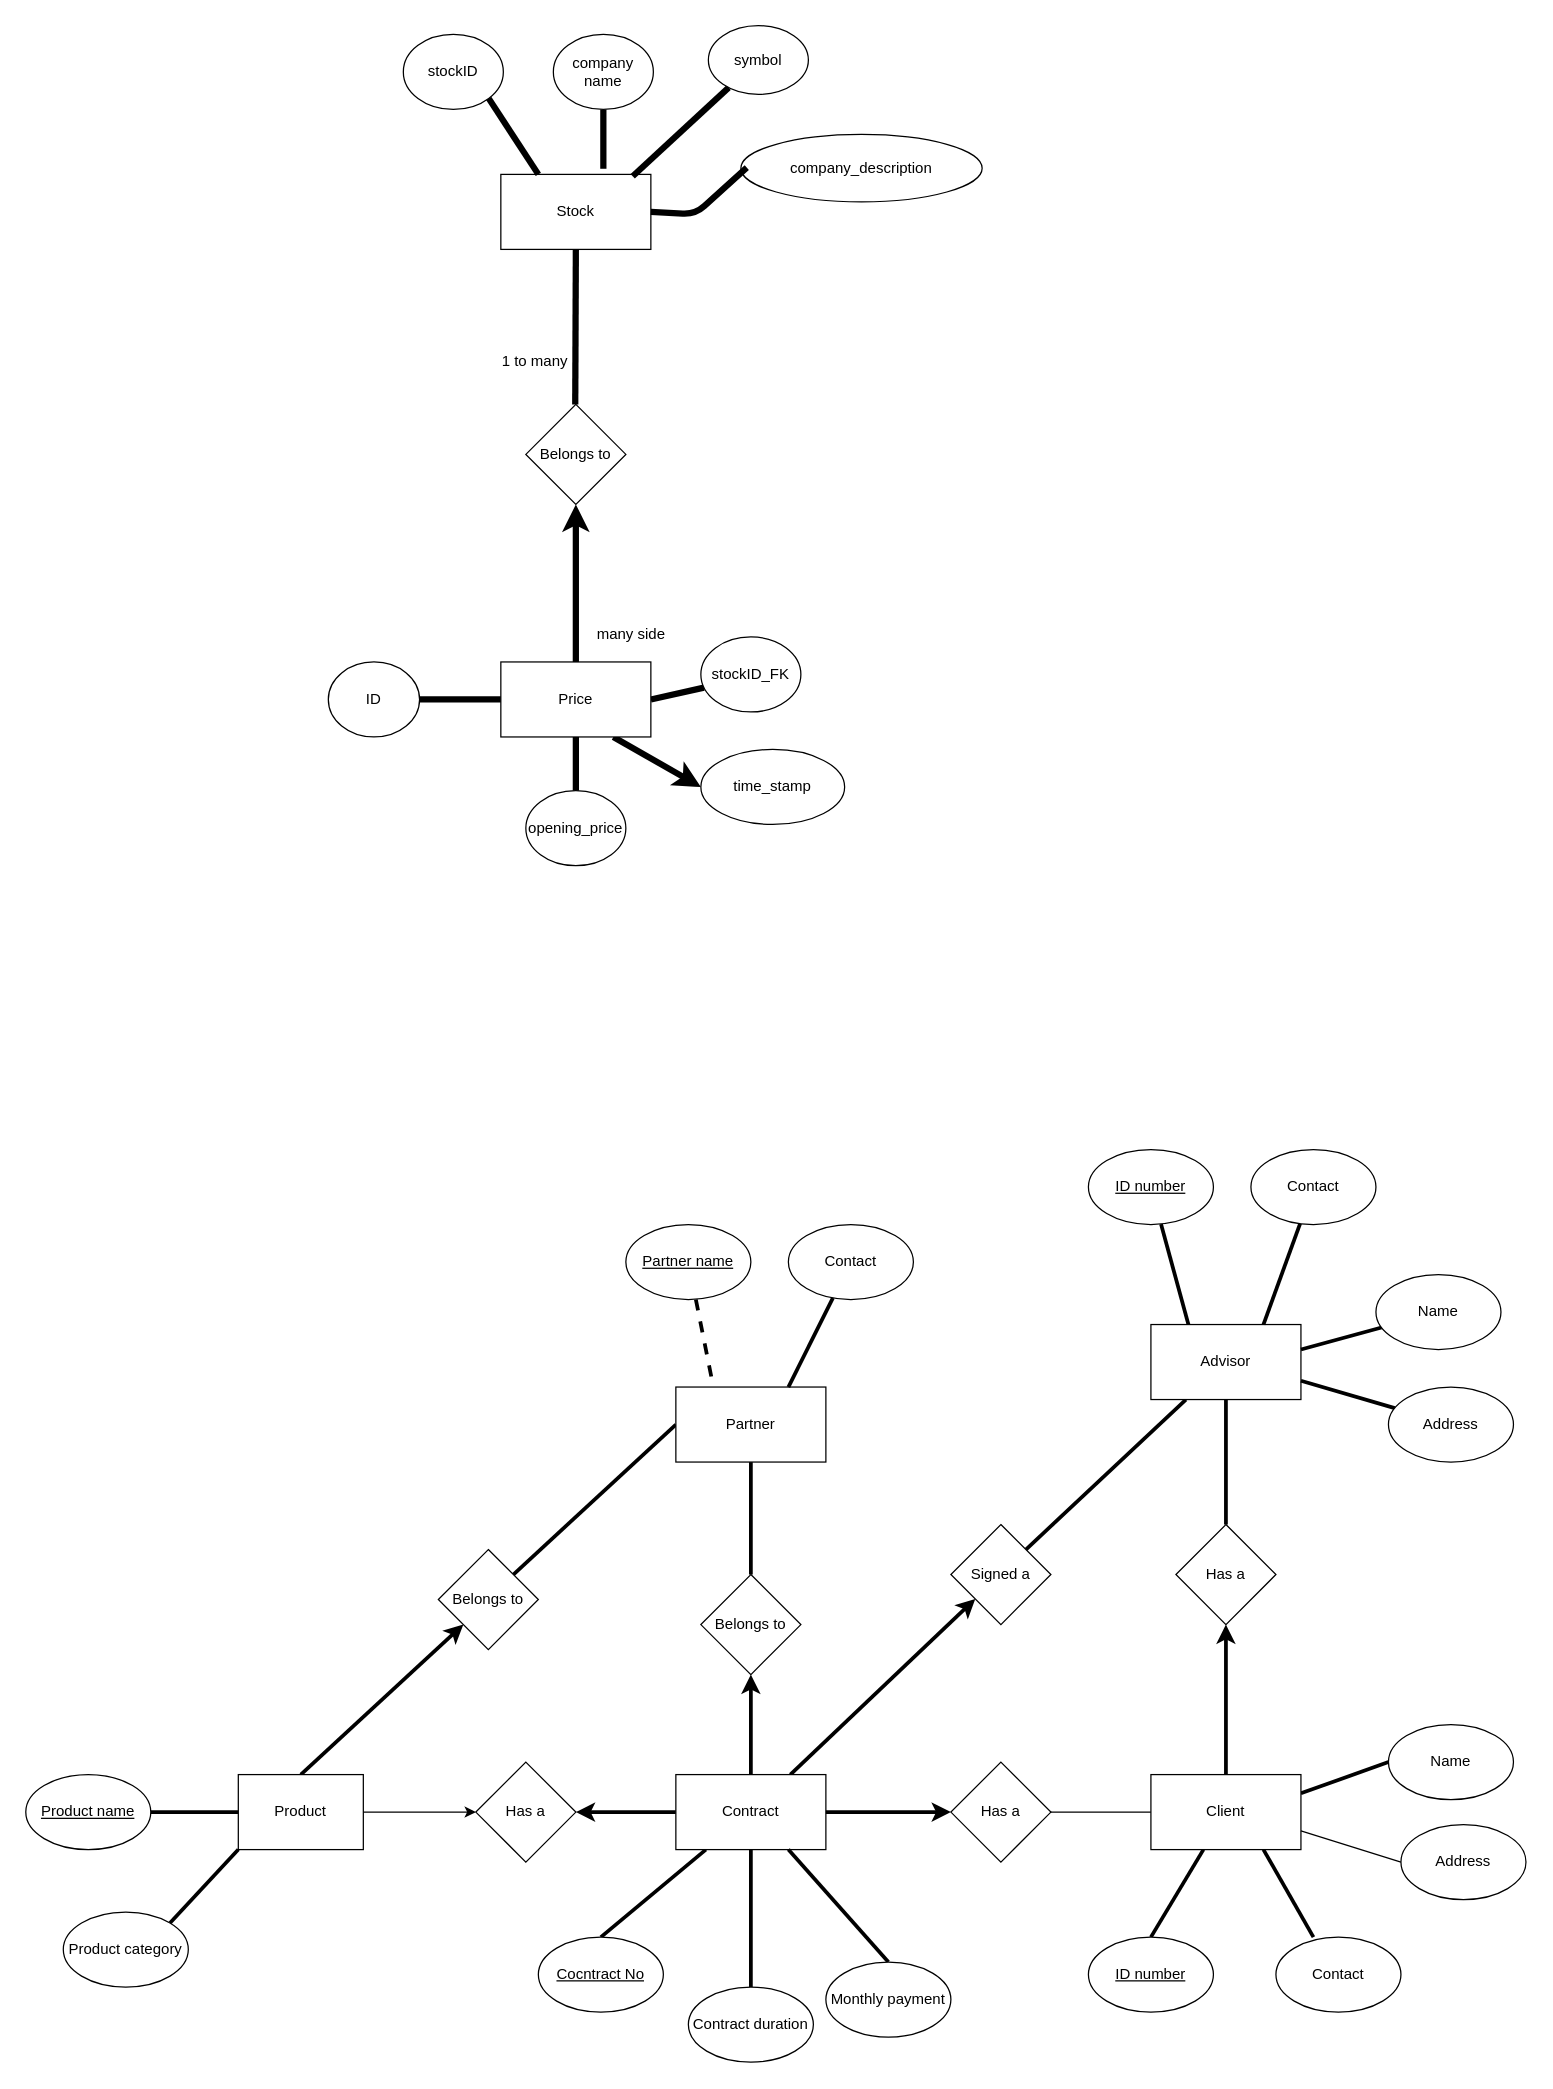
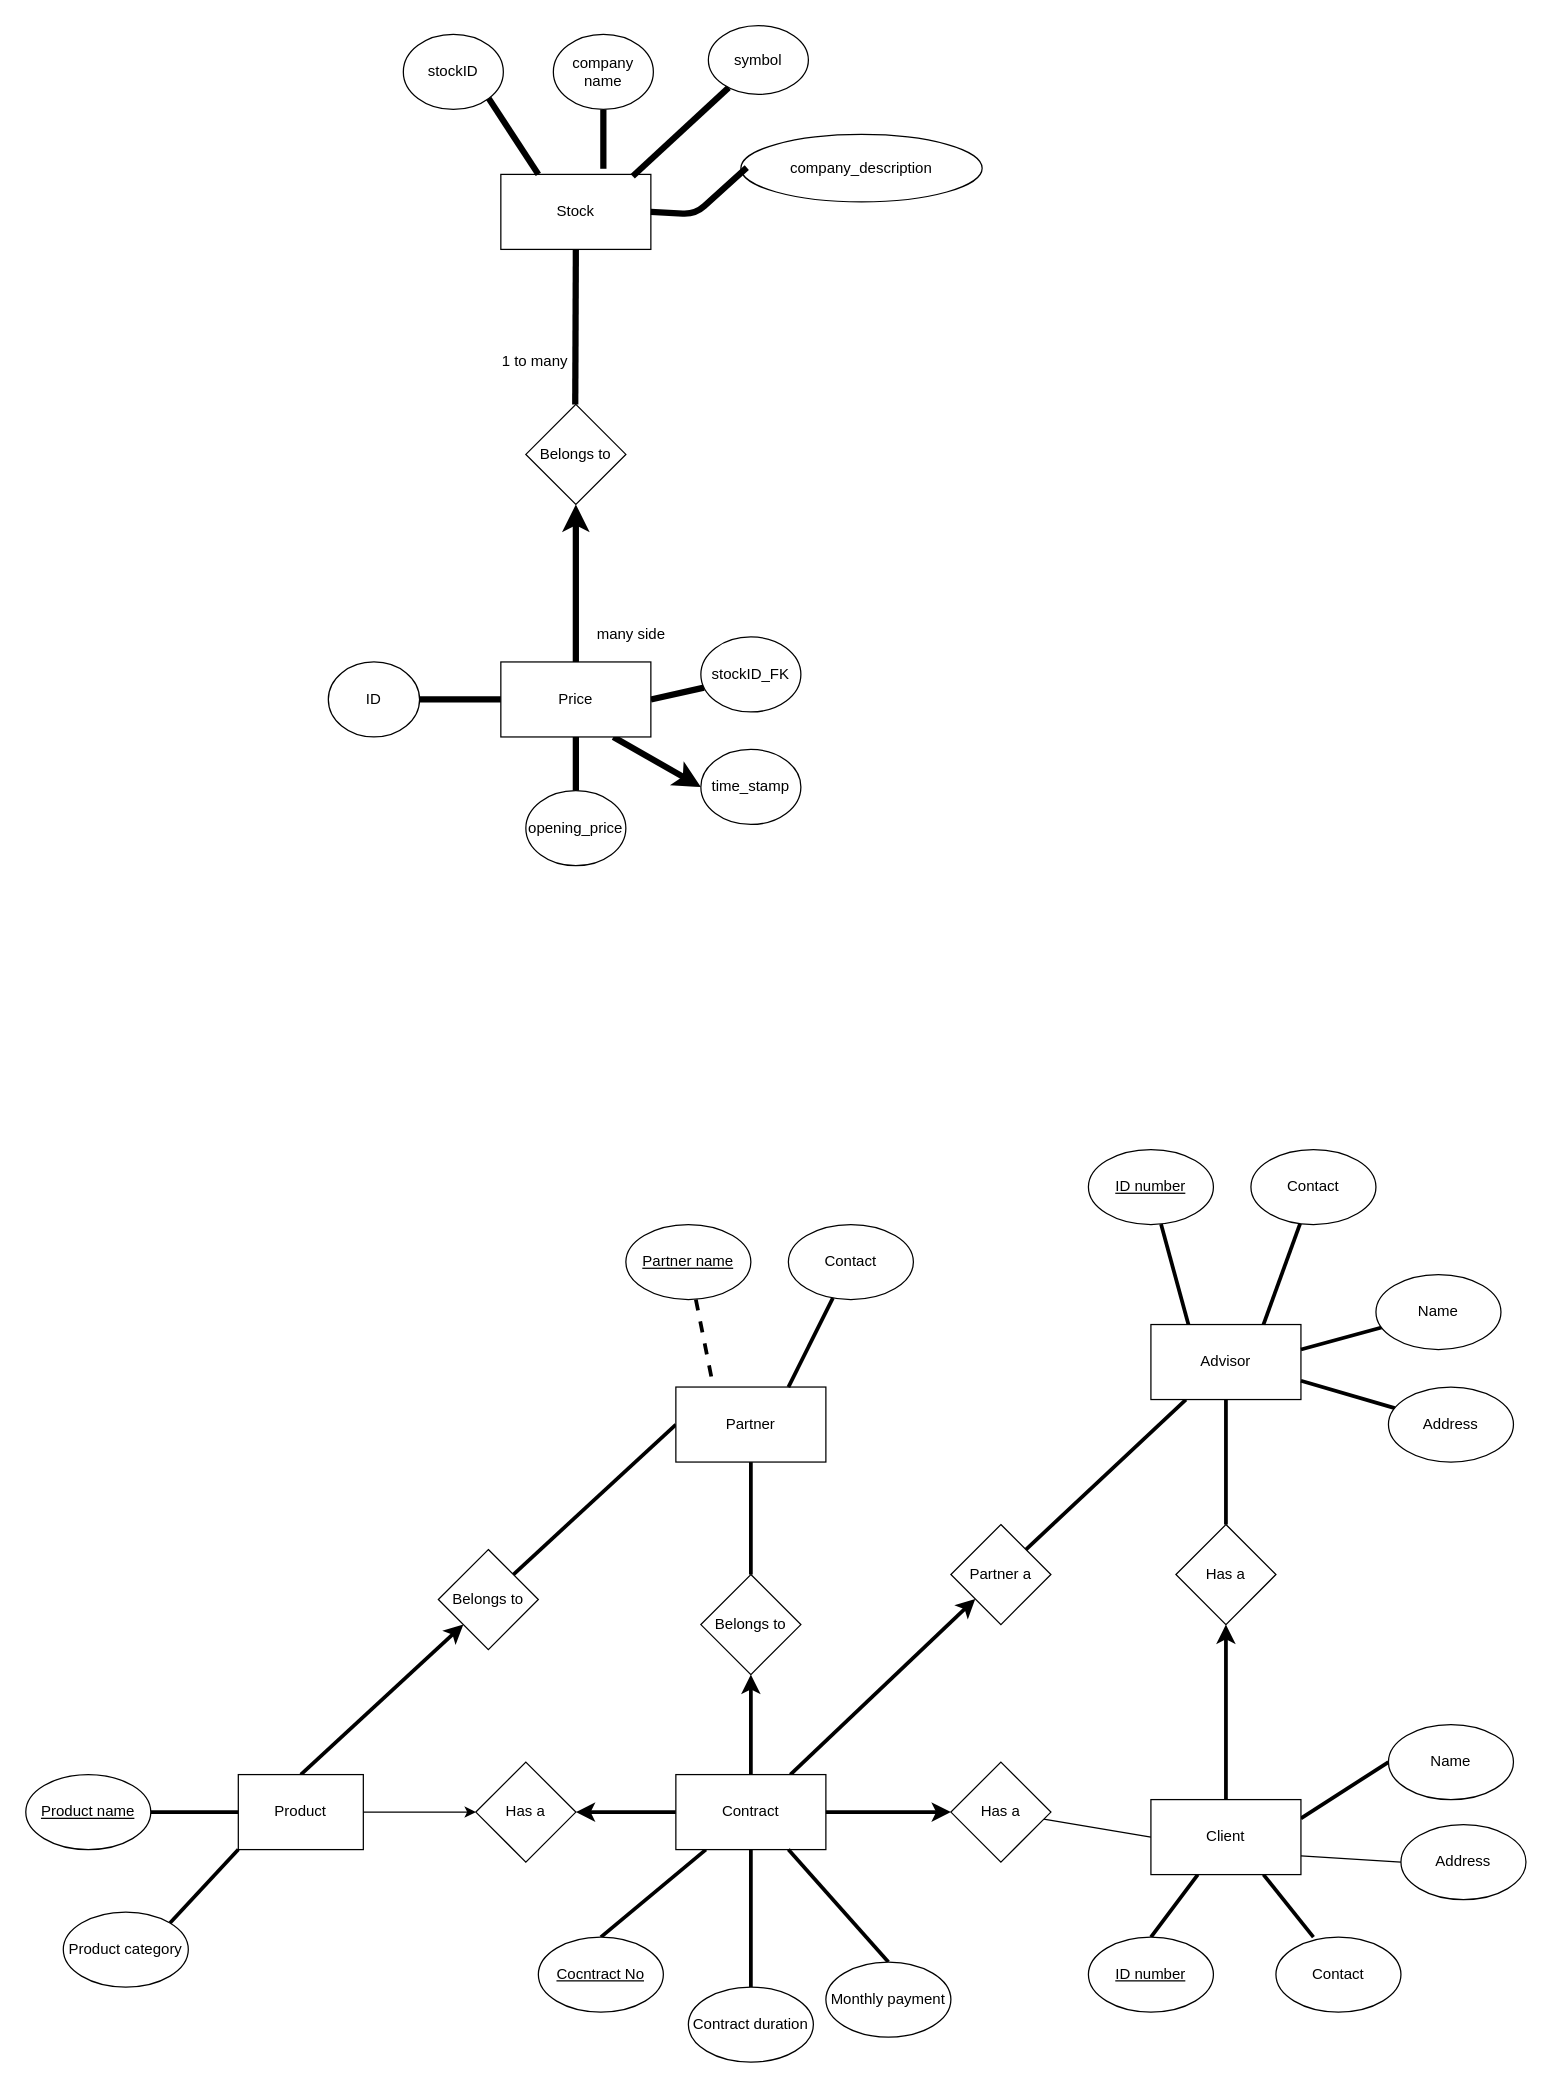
- <mxCell id="64" value="time_stamp" style="ellipse;whiteSpace=wrap;html=1;" parent="1" vertex="1"><mxGeometry x="560" y="599" width="115" height="60" as="geometry" /></mxCell>
+ <mxCell id="64" value="time_stamp" style="ellipse;whiteSpace=wrap;html=1;" parent="1" vertex="1"><mxGeometry x="560" y="599" width="80" height="60" as="geometry" /></mxCell>
- <mxCell id="24" value="Signed a" style="rhombus;whiteSpace=wrap;html=1;" parent="1" vertex="1"><mxGeometry x="760" y="1219" width="80" height="80" as="geometry" /></mxCell>
+ <mxCell id="24" value="Partner a" style="rhombus;whiteSpace=wrap;html=1;" parent="1" vertex="1"><mxGeometry x="760" y="1219" width="80" height="80" as="geometry" /></mxCell>
- <mxCell id="21" value="Client" style="rounded=0;whiteSpace=wrap;html=1;" parent="1" vertex="1"><mxGeometry x="920" y="1419" width="120" height="60" as="geometry" /></mxCell>
+ <mxCell id="21" value="Client" style="rounded=0;whiteSpace=wrap;html=1;" parent="1" vertex="1"><mxGeometry x="920" y="1439" width="120" height="60" as="geometry" /></mxCell>
